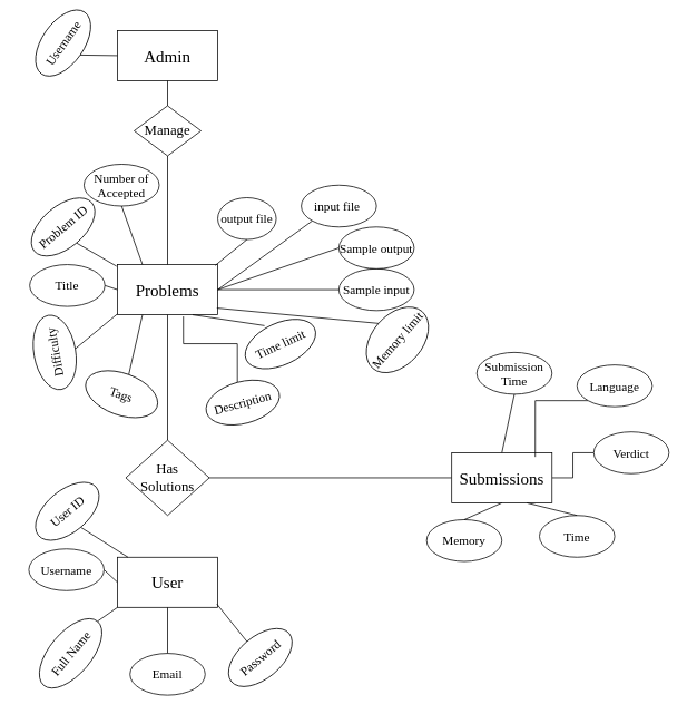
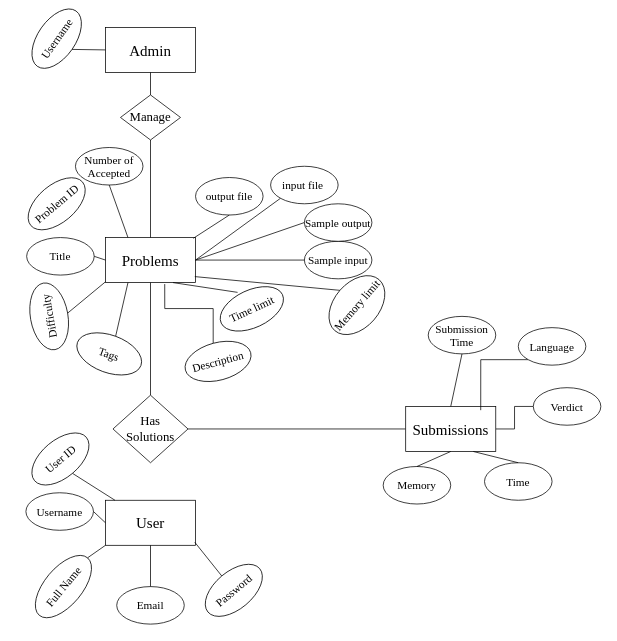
- <mxCell id="24" value="output file" style="ellipse;whiteSpace=wrap;html=1;fontFamily=Times New Roman;fontStyle=0;verticalAlign=middle;fontSize=15;" parent="1" vertex="1"><mxGeometry x="260" y="230" width="70" height="50" as="geometry" /></mxCell>
+ <mxCell id="24" value="output file" style="ellipse;whiteSpace=wrap;html=1;fontFamily=Times New Roman;fontStyle=0;verticalAlign=middle;fontSize=15;" parent="1" vertex="1"><mxGeometry x="260" y="230" width="90" height="50" as="geometry" /></mxCell>
- <mxCell id="10" value="" style="endArrow=none;html=1;entryX=0.5;entryY=1;entryDx=0;entryDy=0;exitX=-0.008;exitY=0.033;exitDx=0;exitDy=0;exitPerimeter=0;fontFamily=Times New Roman;fontStyle=0;verticalAlign=middle;fontSize=15;" parent="1" source="7" target="9" edge="1"><mxGeometry width="50" height="50" relative="1" as="geometry"><mxPoint x="20" y="440" as="sourcePoint" /><mxPoint x="70" y="390" as="targetPoint" /></mxGeometry></mxCell>
